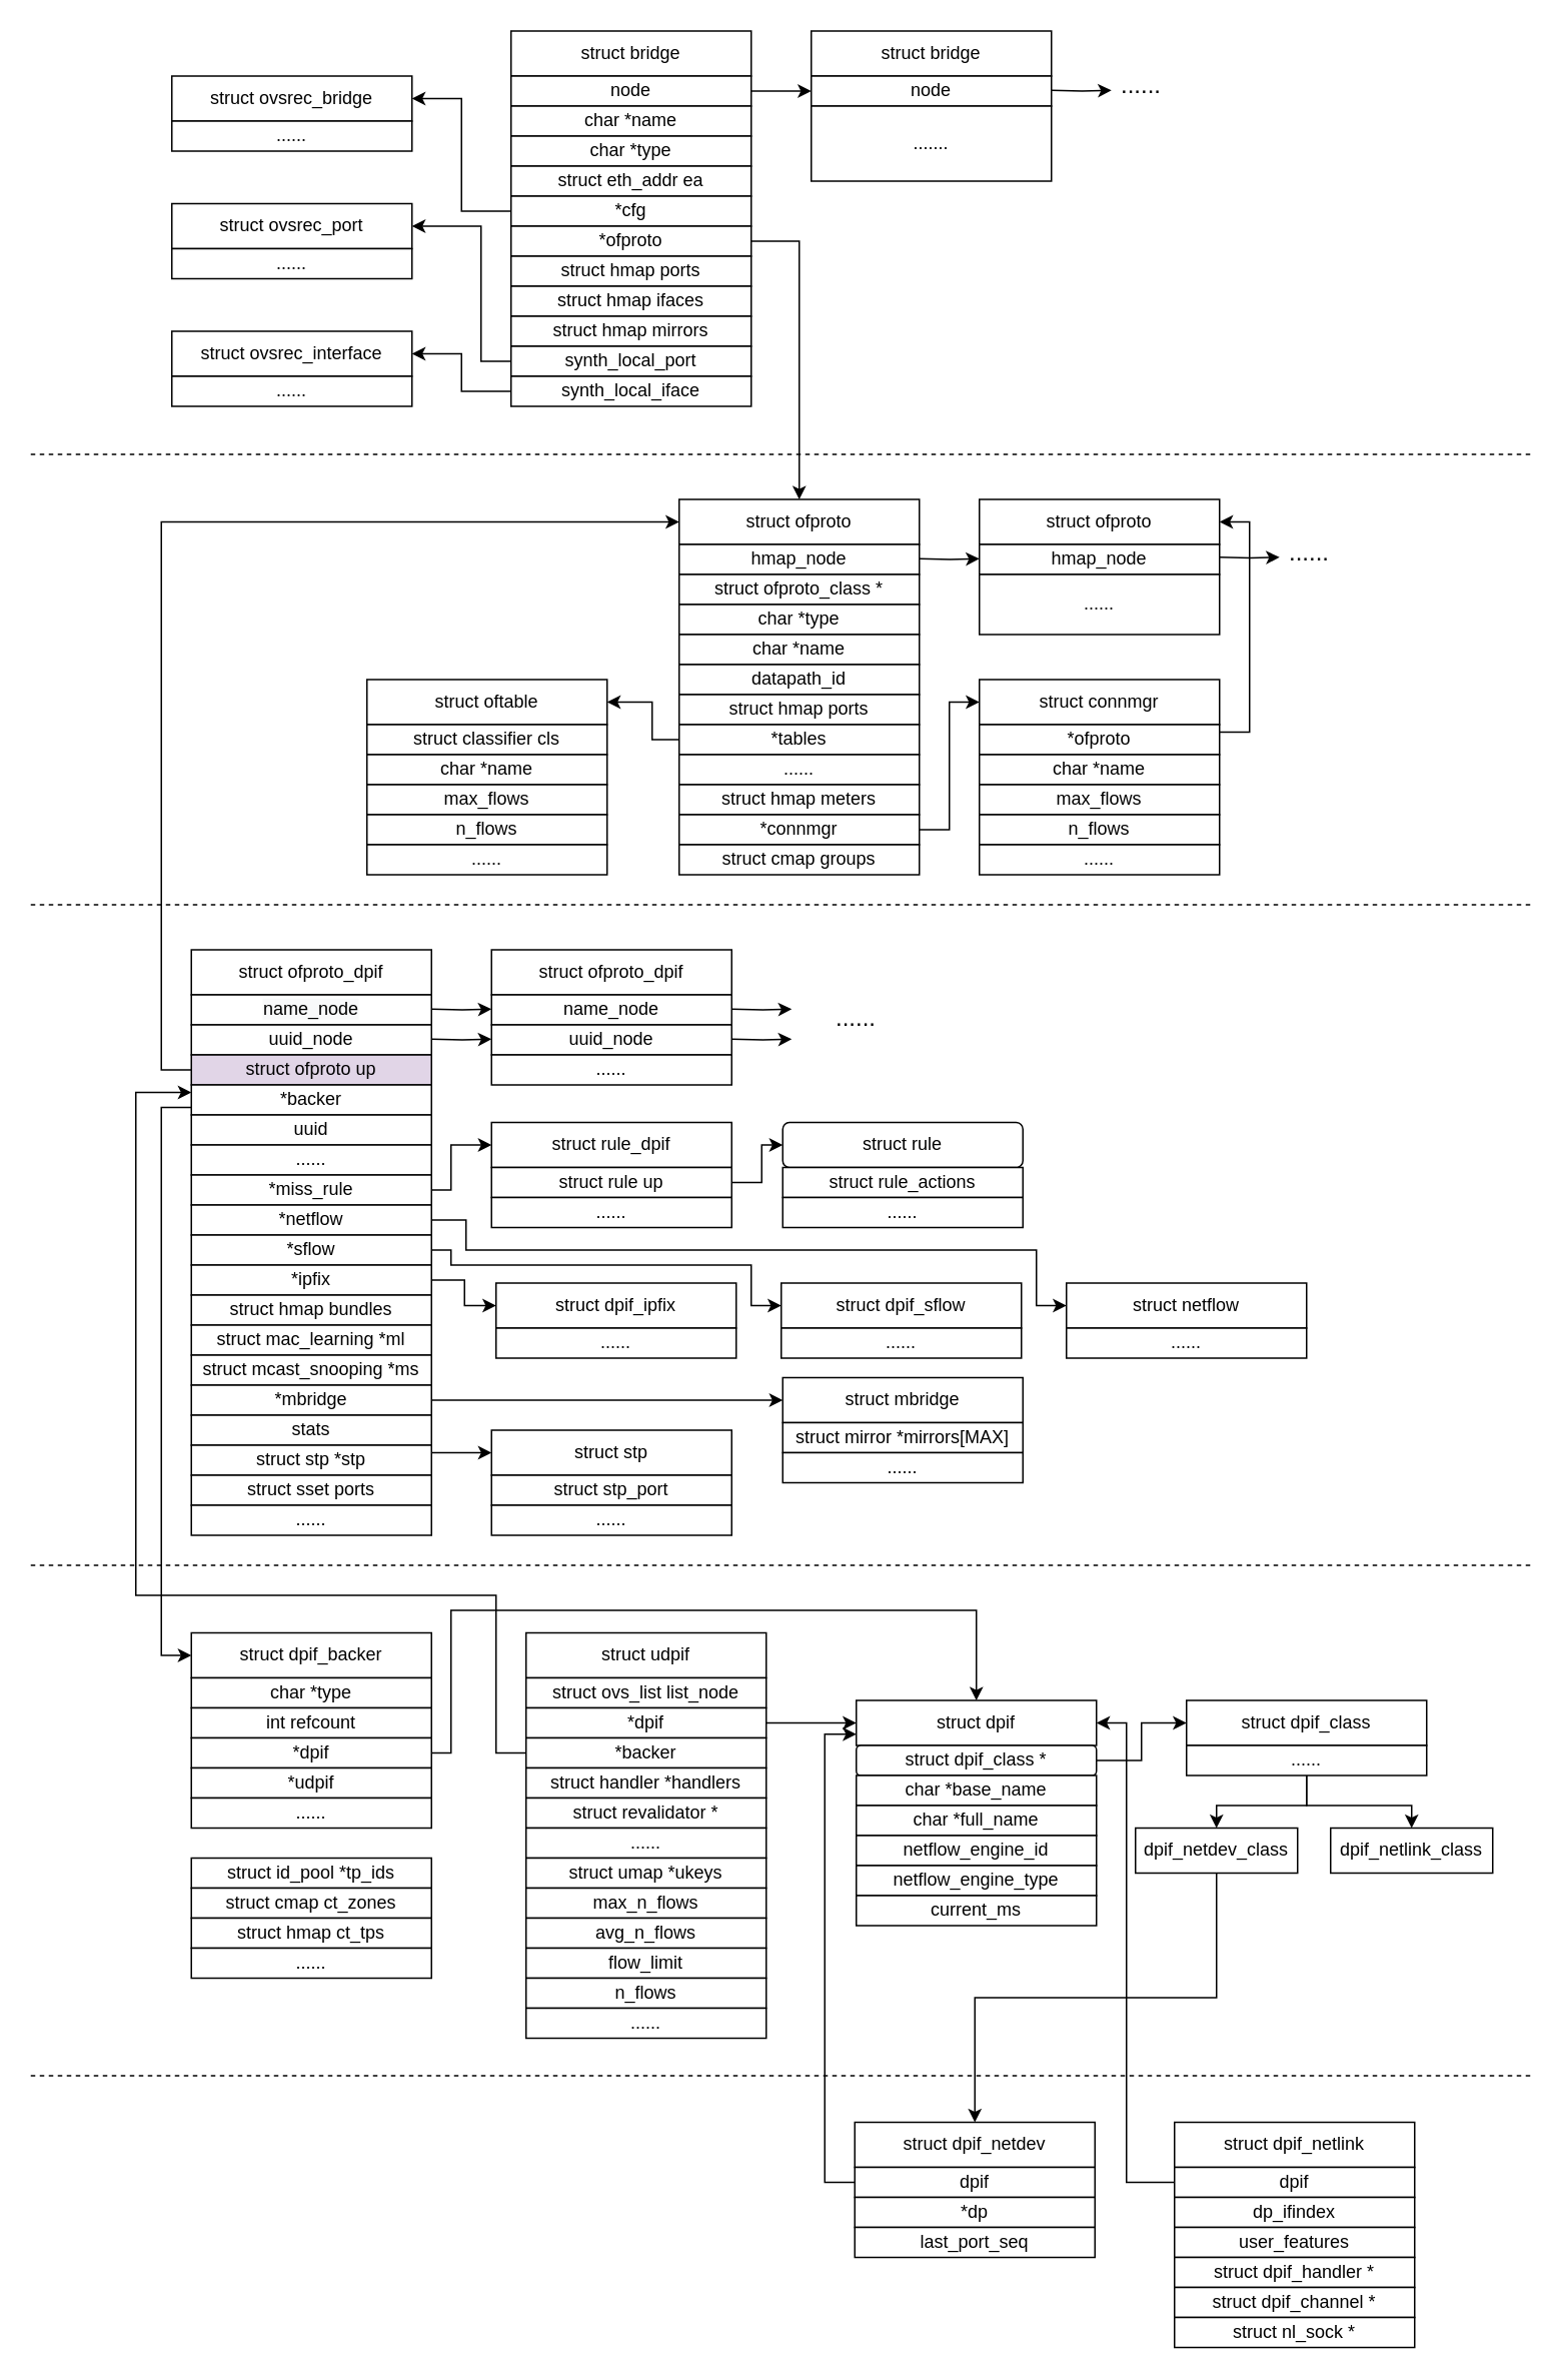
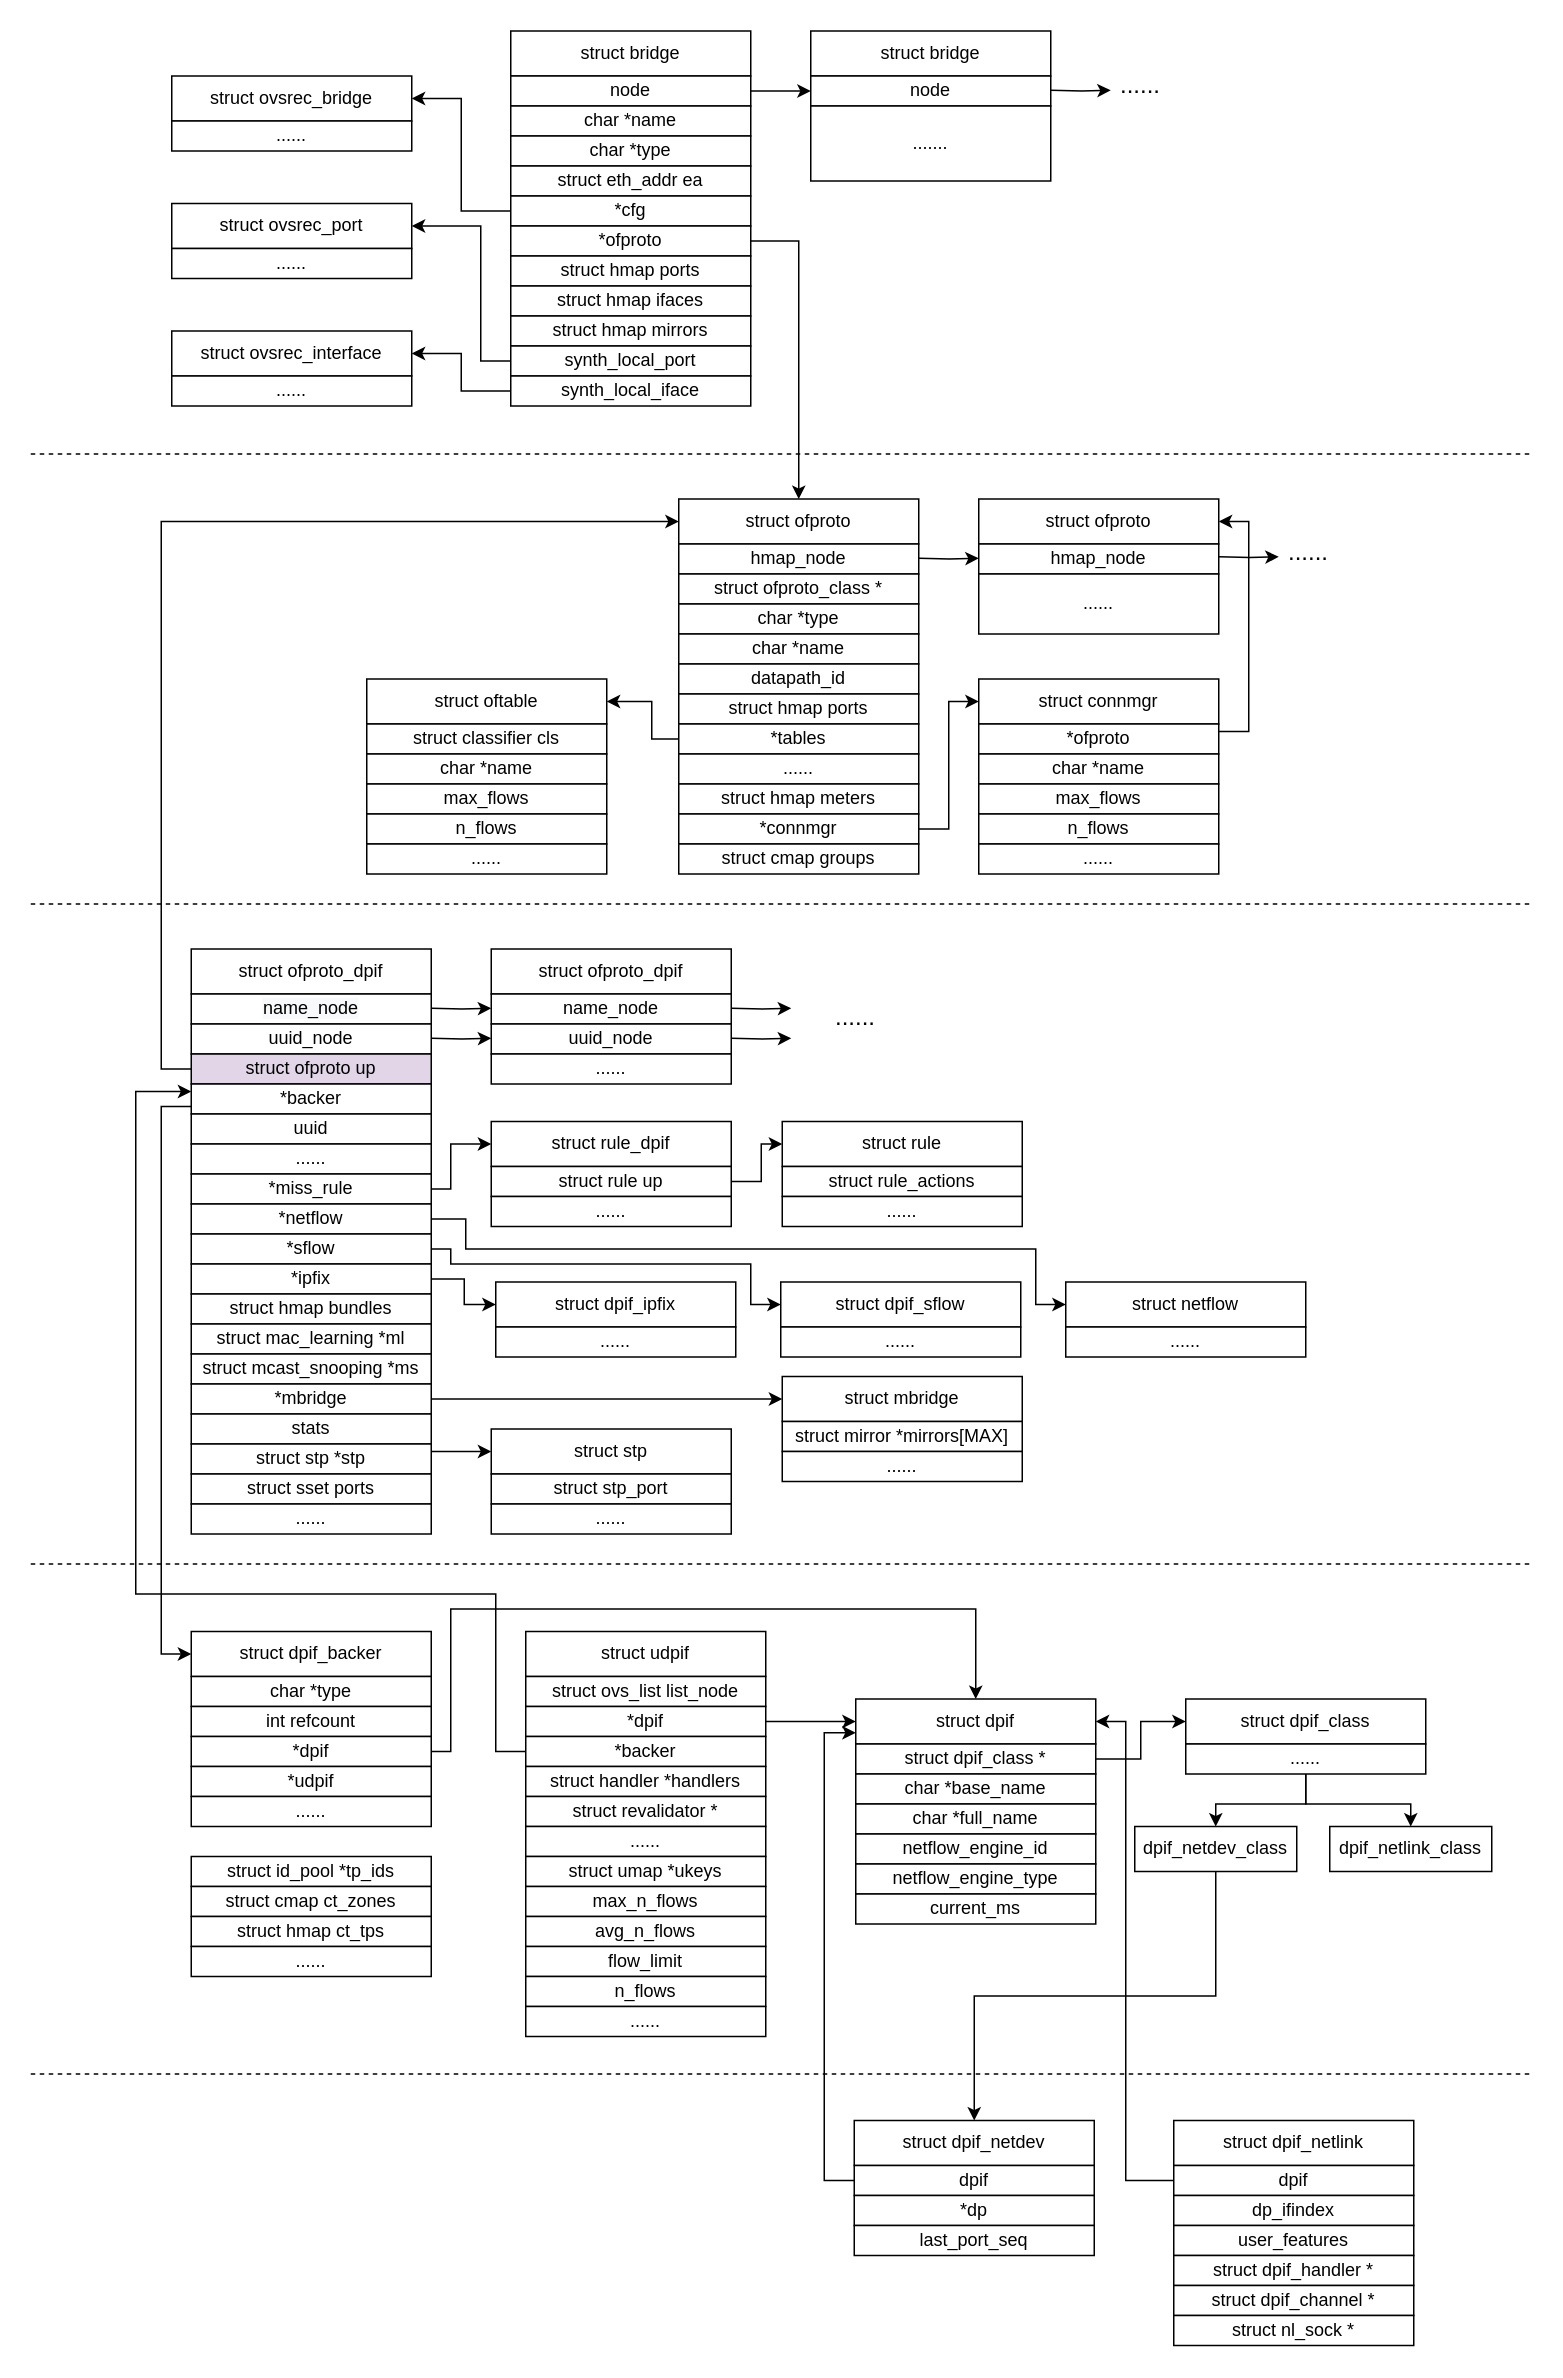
- <mxCell id="117" value="struct rule" style="whiteSpace=wrap;html=1;rounded=1;" parent="1" vertex="1"><mxGeometry x="521" y="747" width="160" height="30" as="geometry" /></mxCell>
+ <mxCell id="117" value="struct rule" style="rounded=0;whiteSpace=wrap;html=1;" parent="1" vertex="1"><mxGeometry x="521" y="747" width="160" height="30" as="geometry" /></mxCell>
- <mxCell id="134" value="struct dpif_class *" style="whiteSpace=wrap;html=1;rounded=1;" parent="1" vertex="1"><mxGeometry x="570" y="1162" width="160" height="20" as="geometry" /></mxCell>
+ <mxCell id="134" value="struct dpif_class *" style="rounded=0;whiteSpace=wrap;html=1;" parent="1" vertex="1"><mxGeometry x="570" y="1162" width="160" height="20" as="geometry" /></mxCell>
